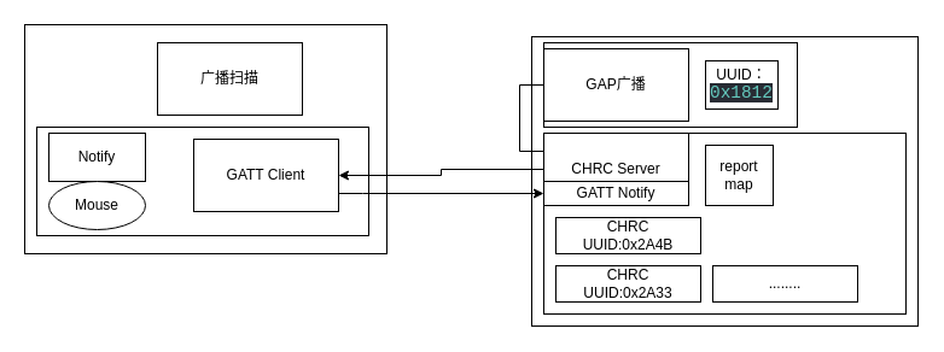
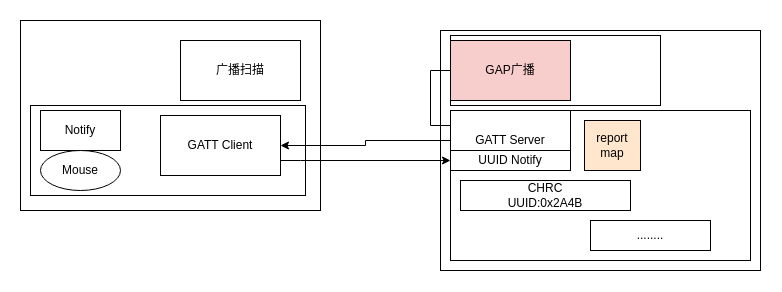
- <mxCell id="11" value="广播扫描" style="rounded=0;whiteSpace=wrap;html=1;" vertex="1" parent="1"><mxGeometry x="130" y="35" width="120" height="60" as="geometry" /></mxCell>
+ <mxCell id="11" value="广播扫描" style="rounded=0;whiteSpace=wrap;html=1;" vertex="1" parent="1"><mxGeometry x="180" y="40" width="120" height="60" as="geometry" /></mxCell>
- <mxCell id="12" value="GAP广播" style="rounded=0;whiteSpace=wrap;html=1;" vertex="1" parent="1"><mxGeometry x="450" y="40" width="120" height="60" as="geometry" /></mxCell>
+ <mxCell id="12" value="GAP广播" style="rounded=0;whiteSpace=wrap;html=1;fillColor=#f8cecc;" vertex="1" parent="1"><mxGeometry x="450" y="40" width="120" height="60" as="geometry" /></mxCell>
- <mxCell id="13" value="UUID：&lt;br&gt;&lt;span style=&quot;color: rgb(101, 202, 190); font-family: source-code-pro, Menlo, Monaco, Consolas, &amp;quot;Courier New&amp;quot;, monospace; font-size: 14.4px; text-align: left; text-indent: -53px; background-color: rgb(40, 44, 52);&quot;&gt;0x1812&lt;/span&gt;" style="rounded=0;whiteSpace=wrap;html=1;" vertex="1" parent="1"><mxGeometry x="584" y="50" width="60" height="40" as="geometry" /></mxCell>
- <mxCell id="15" value="CHRC Server" style="rounded=0;whiteSpace=wrap;html=1;" vertex="1" parent="1"><mxGeometry x="450" y="110" width="120" height="60" as="geometry" /></mxCell>
+ <mxCell id="15" value="GATT Server" style="rounded=0;whiteSpace=wrap;html=1;" vertex="1" parent="1"><mxGeometry x="450" y="110" width="120" height="60" as="geometry" /></mxCell>
- <mxCell id="17" value="report map" style="rounded=0;whiteSpace=wrap;html=1;" vertex="1" parent="1"><mxGeometry x="584" y="120" width="56" height="50" as="geometry" /></mxCell>
+ <mxCell id="17" value="report map" style="rounded=0;whiteSpace=wrap;html=1;fillColor=#ffe6cc;" vertex="1" parent="1"><mxGeometry x="584" y="120" width="56" height="50" as="geometry" /></mxCell>
- <mxCell id="16" value="GATT Notify" style="rounded=0;whiteSpace=wrap;html=1;" vertex="1" parent="1"><mxGeometry x="450" y="150" width="120" height="20" as="geometry" /></mxCell>
+ <mxCell id="16" value="UUID Notify" style="rounded=0;whiteSpace=wrap;html=1;" vertex="1" parent="1"><mxGeometry x="450" y="150" width="120" height="20" as="geometry" /></mxCell>
- <mxCell id="18" value="CHRC&lt;br&gt;UUID:0x2A4B" style="rounded=0;whiteSpace=wrap;html=1;" vertex="1" parent="1"><mxGeometry x="460" y="180" width="120" height="30" as="geometry" /></mxCell>
+ <mxCell id="18" value="CHRC&lt;br&gt;UUID:0x2A4B" style="rounded=0;whiteSpace=wrap;html=1;" vertex="1" parent="1"><mxGeometry x="460" y="180" width="170" height="30" as="geometry" /></mxCell>
- <mxCell id="19" value="CHRC&lt;br&gt;UUID:0x2A33" style="rounded=0;whiteSpace=wrap;html=1;" vertex="1" parent="1"><mxGeometry x="460" y="220" width="120" height="30" as="geometry" /></mxCell>
